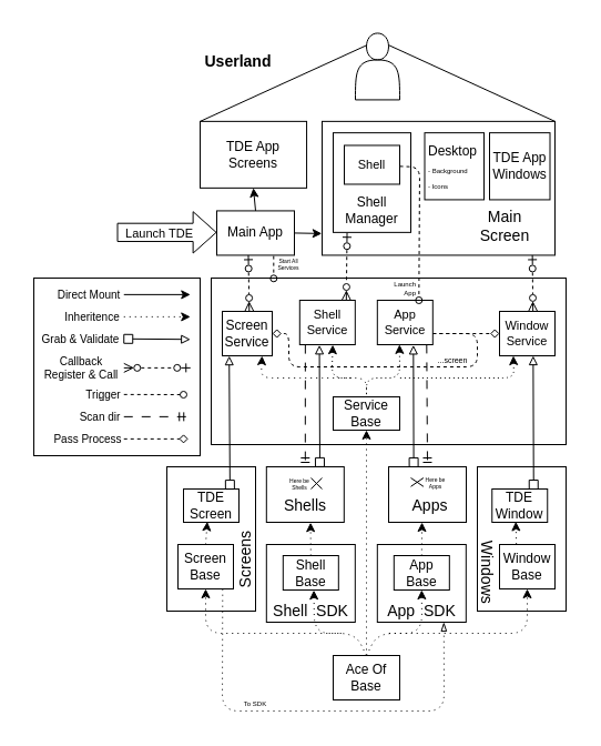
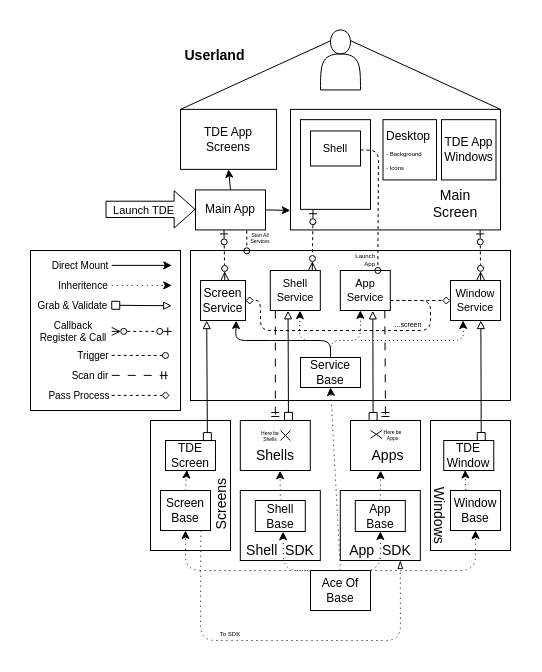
- <mxCell id="67" value="Shell Manager" style="text;html=1;align=center;verticalAlign=middle;whiteSpace=wrap;rounded=0;fontStyle=0;fillColor=none;" parent="64" vertex="1"><mxGeometry x="6.78" y="53.83" width="56.44" height="32.5" as="geometry" /></mxCell>
- <mxCell id="36" value="" style="endArrow=none;html=1;strokeWidth=1;rounded=1;align=center;verticalAlign=middle;fontFamily=Helvetica;fontSize=11;fontColor=default;labelBackgroundColor=default;entryX=0.5;entryY=0;entryDx=0;entryDy=0;dashed=1;dashPattern=1 4;endFill=0;startArrow=classic;startFill=1;exitX=0.796;exitY=1.001;exitDx=0;exitDy=0;exitPerimeter=0;fillColor=none;" parent="1" source="11" target="19" edge="1"><mxGeometry width="50" height="50" relative="1" as="geometry"><mxPoint x="230" y="310" as="sourcePoint" /><mxPoint x="272.5" y="340" as="targetPoint" /><Array as="points"><mxPoint x="235" y="340" /><mxPoint x="280" y="340" /><mxPoint x="330" y="340" /></Array></mxGeometry></mxCell>
+ <mxCell id="36" value="" style="endArrow=none;html=1;strokeWidth=1;rounded=1;align=center;verticalAlign=middle;fontFamily=Helvetica;fontSize=11;fontColor=default;labelBackgroundColor=default;entryX=0.5;entryY=0;entryDx=0;entryDy=0;dashed=0;dashPattern=1 4;endFill=0;startArrow=classic;startFill=1;exitX=0.796;exitY=1.001;exitDx=0;exitDy=0;exitPerimeter=0;fillColor=none;" parent="1" source="11" target="19" edge="1"><mxGeometry width="50" height="50" relative="1" as="geometry"><mxPoint x="230" y="310" as="sourcePoint" /><mxPoint x="272.5" y="340" as="targetPoint" /><Array as="points"><mxPoint x="235" y="340" /><mxPoint x="280" y="340" /><mxPoint x="330" y="340" /></Array></mxGeometry></mxCell>
- <mxCell id="16" value="Ace Of Base" style="rounded=0;whiteSpace=wrap;html=1;fillColor=none;" parent="1" vertex="1"><mxGeometry x="300" y="590" width="60" height="40" as="geometry" /></mxCell>
+ <mxCell id="16" value="Ace Of Base" style="rounded=0;whiteSpace=wrap;html=1;fillColor=none;" parent="1" vertex="1"><mxGeometry x="310" y="570" width="60" height="40" as="geometry" /></mxCell>
